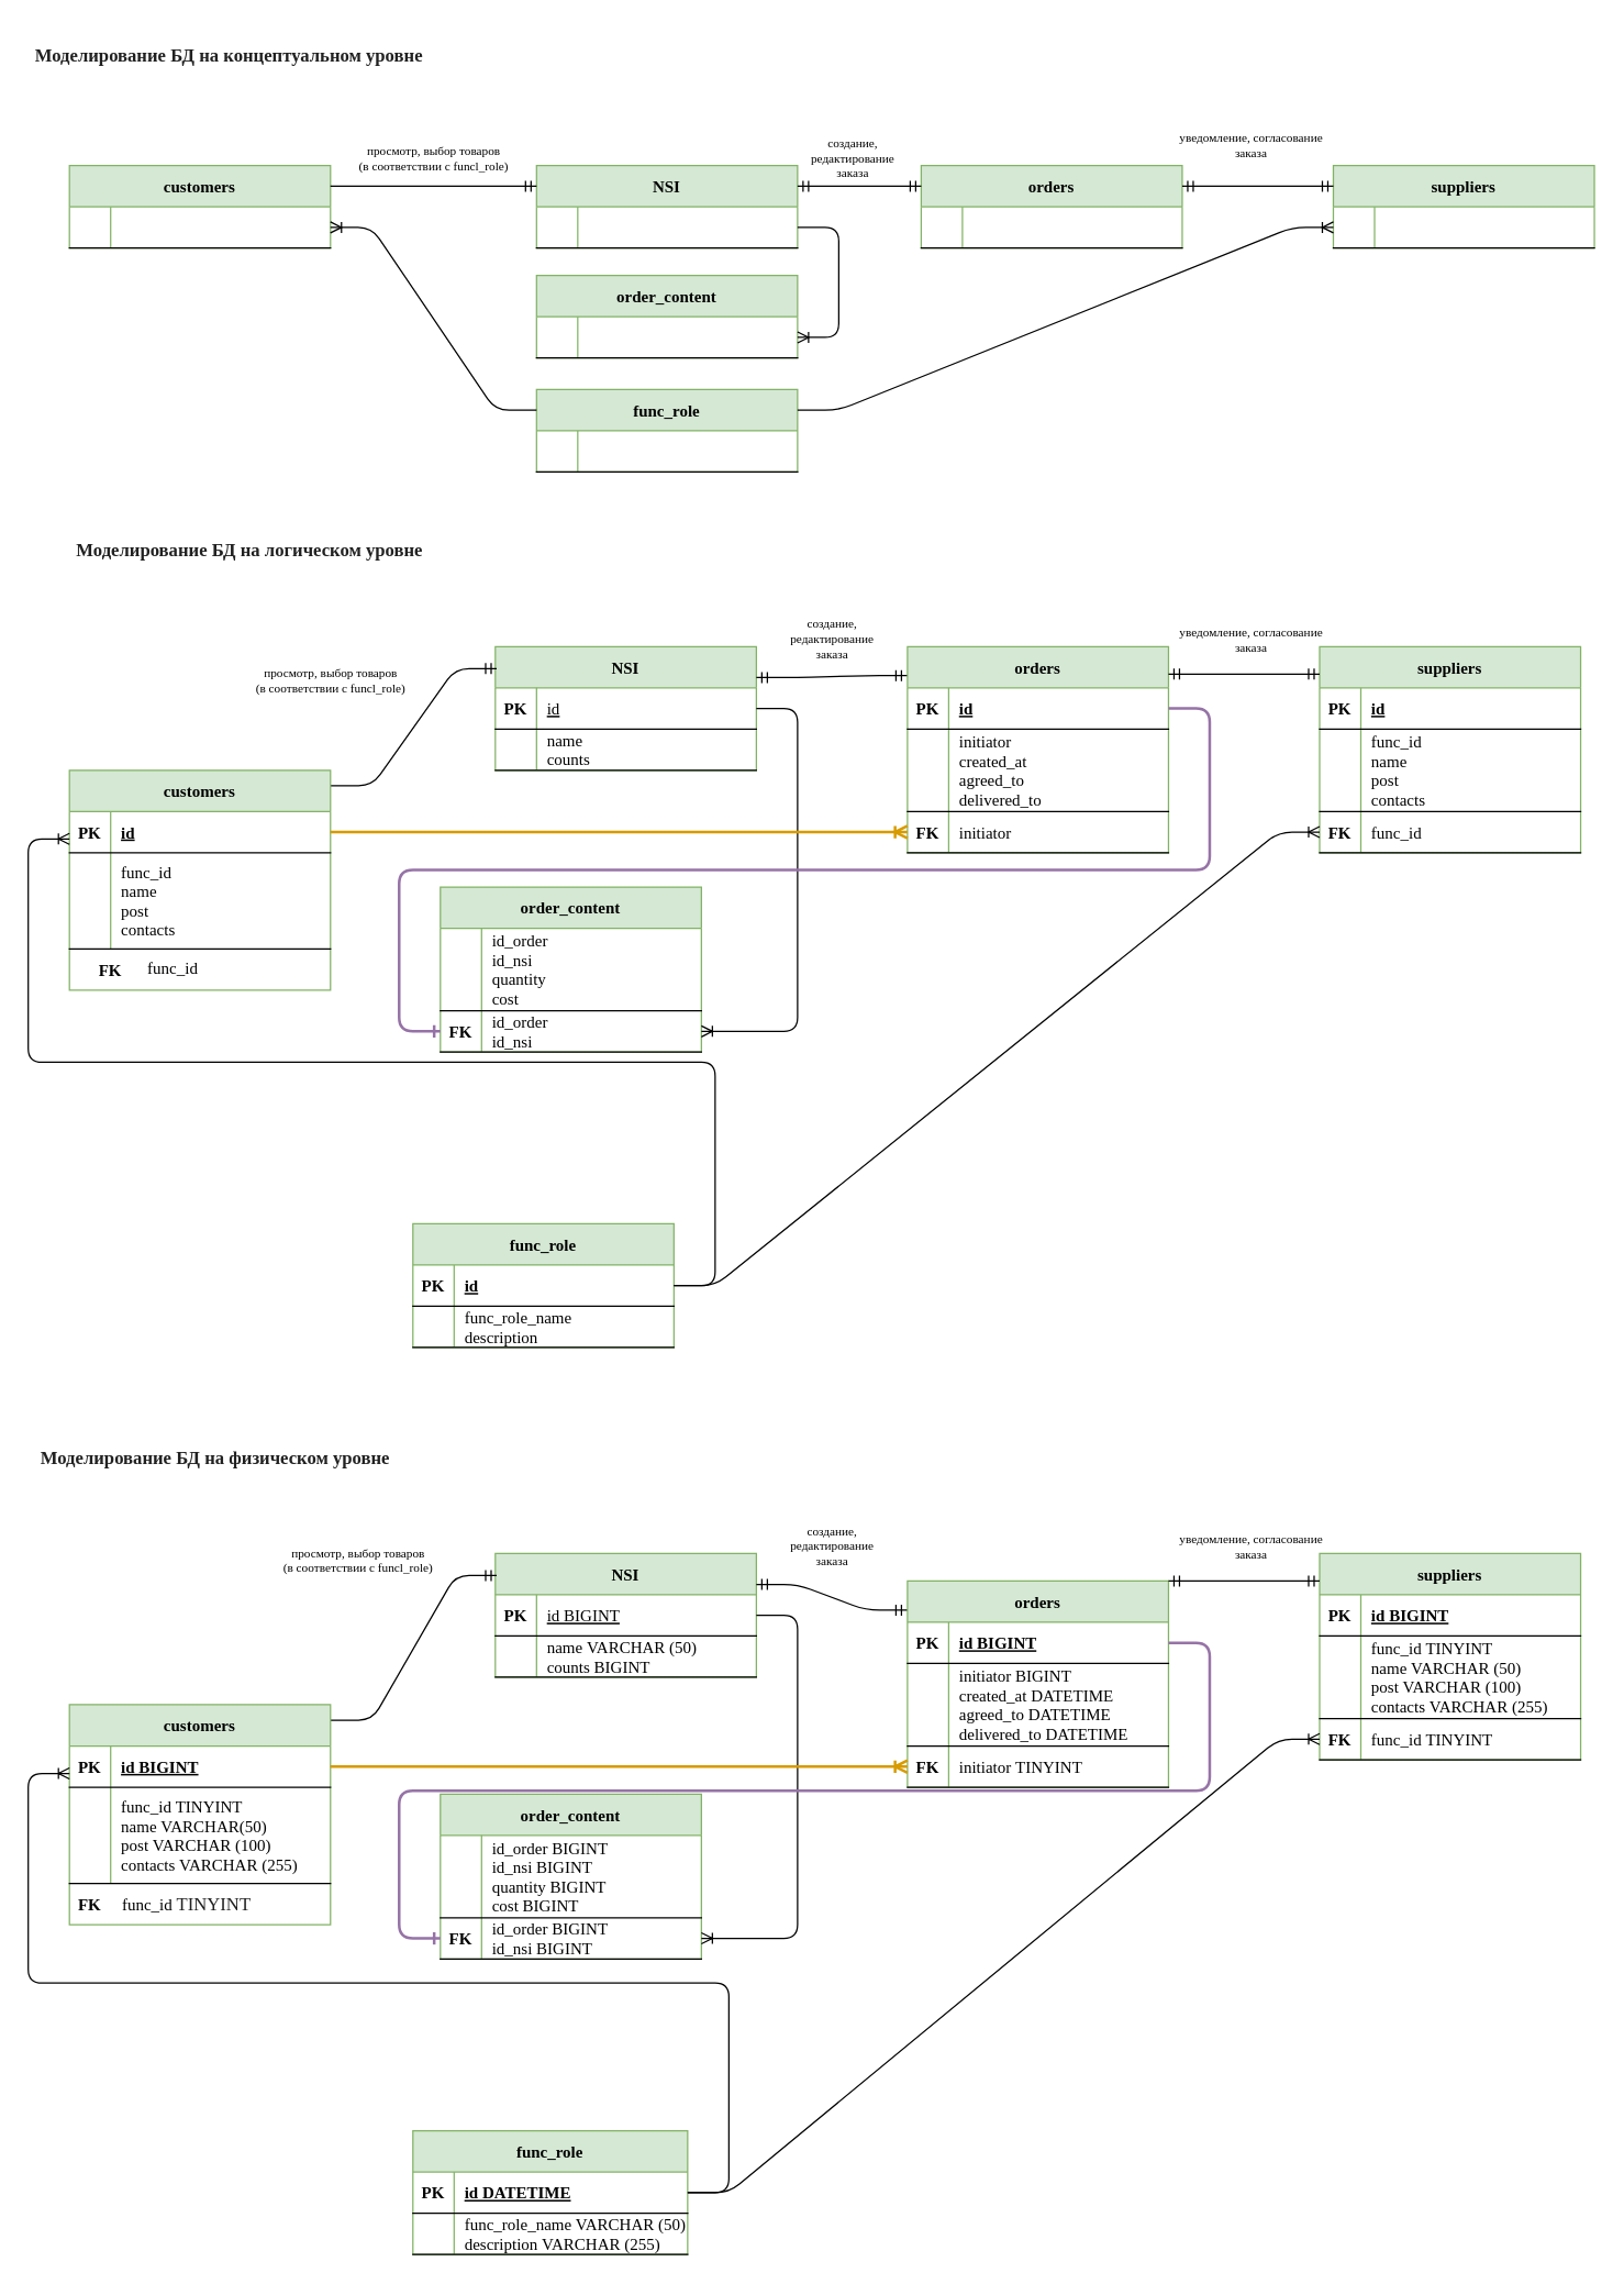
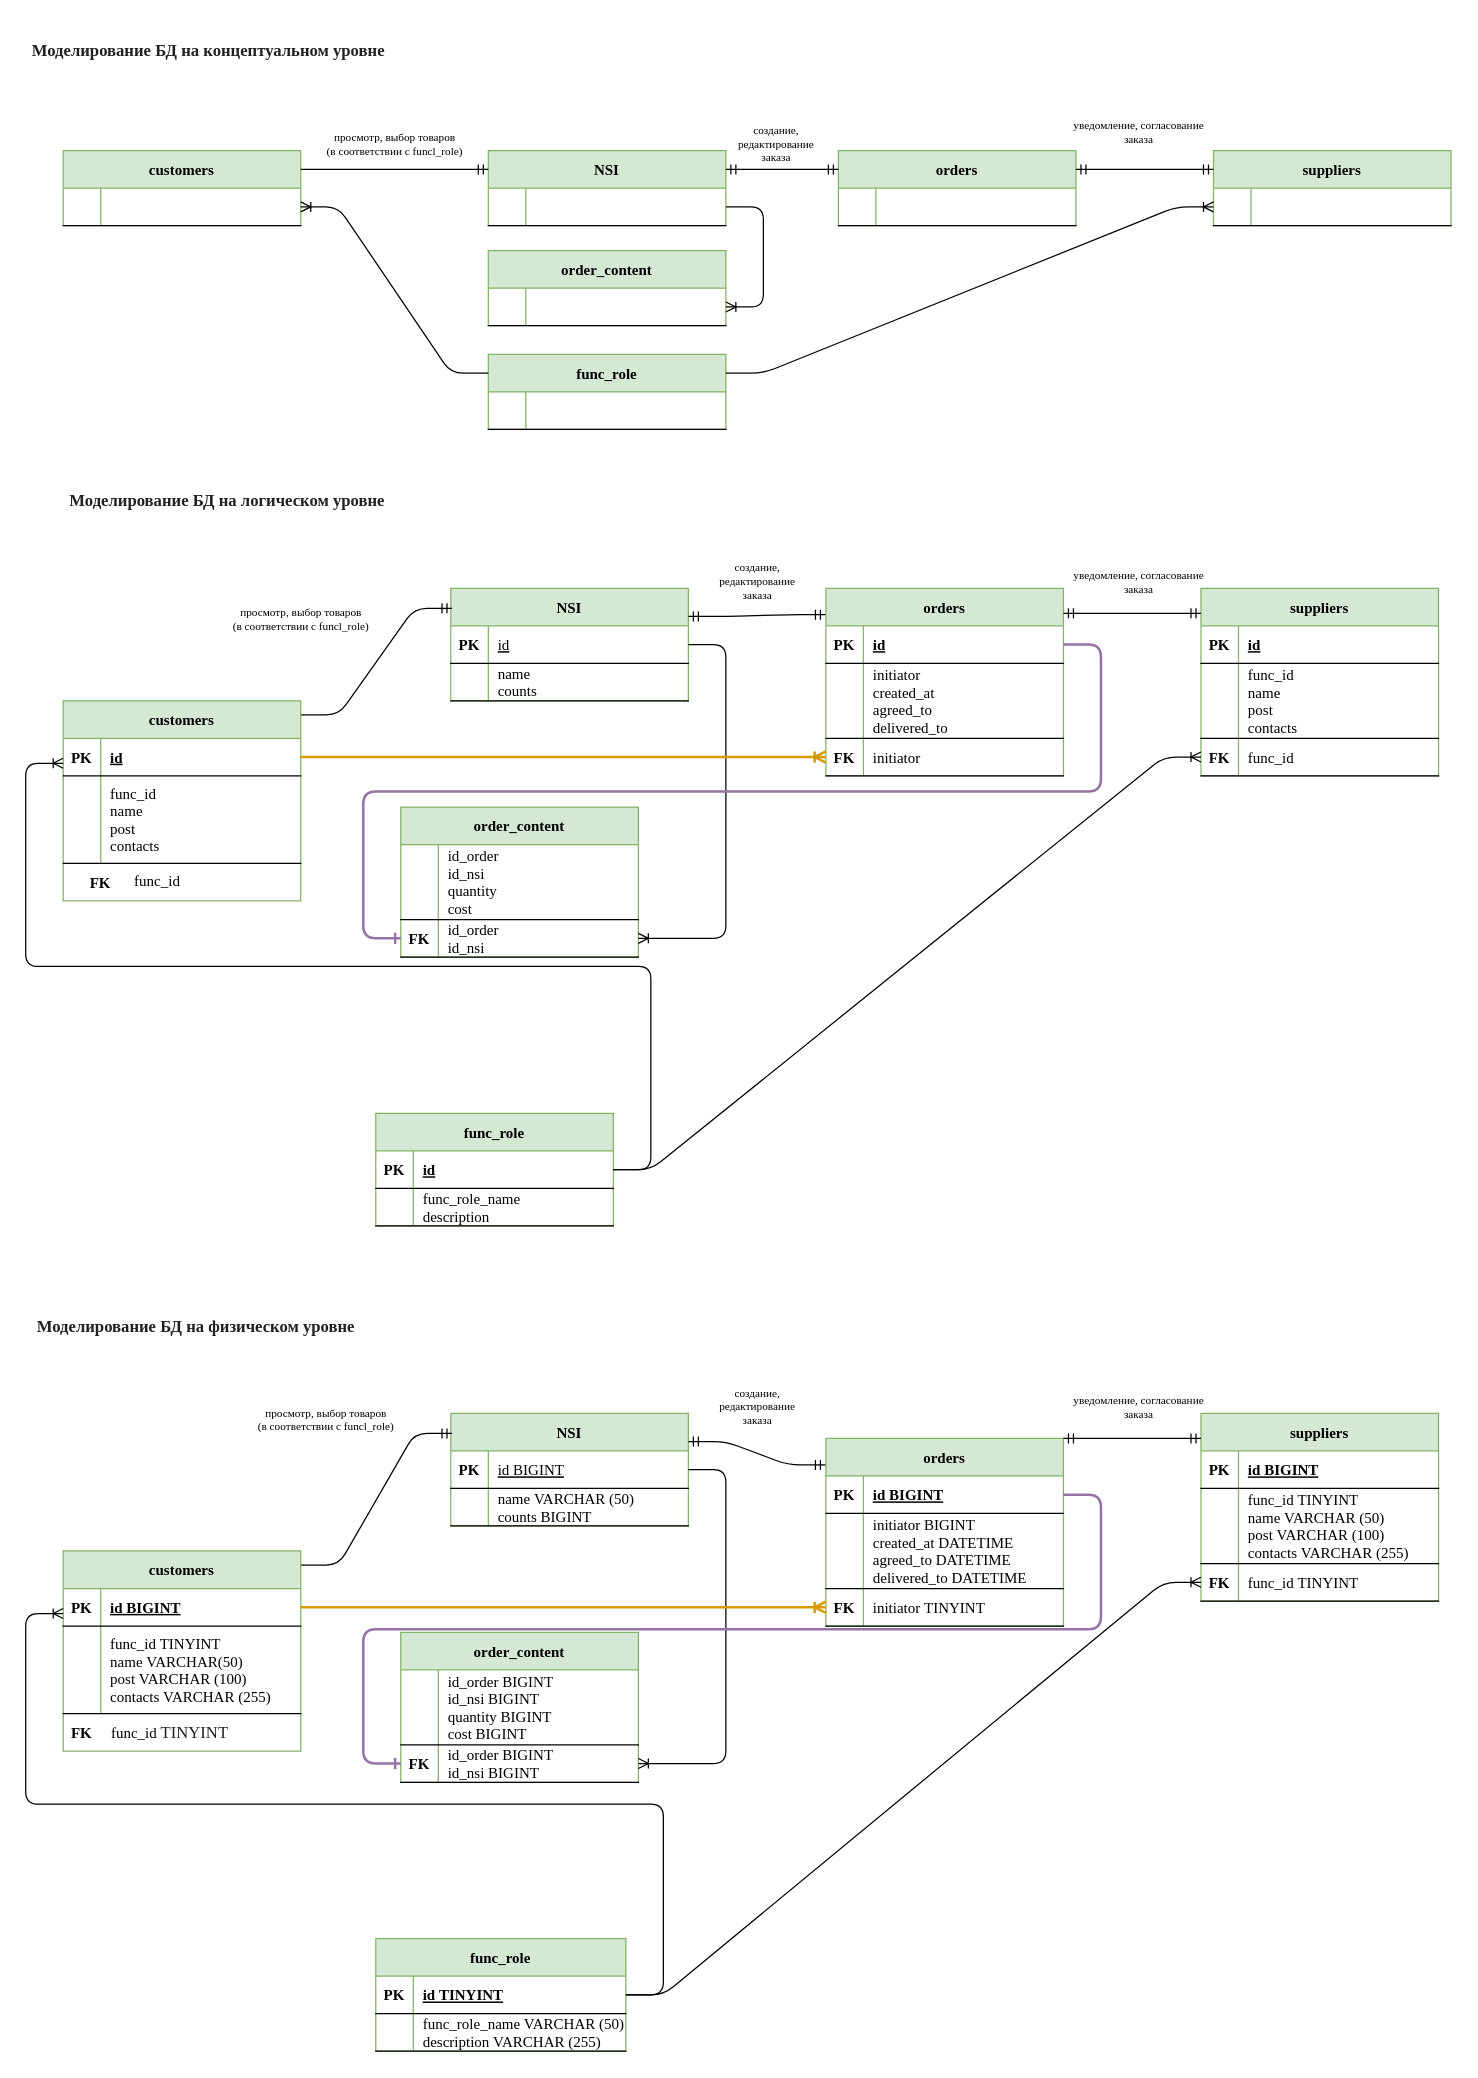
- <mxCell id="143" value="id DATETIME" style="shape=partialRectangle;connectable=0;fillColor=none;top=0;left=0;bottom=0;right=0;align=left;spacingLeft=6;fontStyle=5;overflow=hidden;fontFamily=Times New Roman;" vertex="1" parent="141"><mxGeometry x="30" width="170" height="30" as="geometry" /></mxCell>
+ <mxCell id="143" value="id TINYINT" style="shape=partialRectangle;connectable=0;fillColor=none;top=0;left=0;bottom=0;right=0;align=left;spacingLeft=6;fontStyle=5;overflow=hidden;fontFamily=Times New Roman;" vertex="1" parent="141"><mxGeometry x="30" width="170" height="30" as="geometry" /></mxCell>
